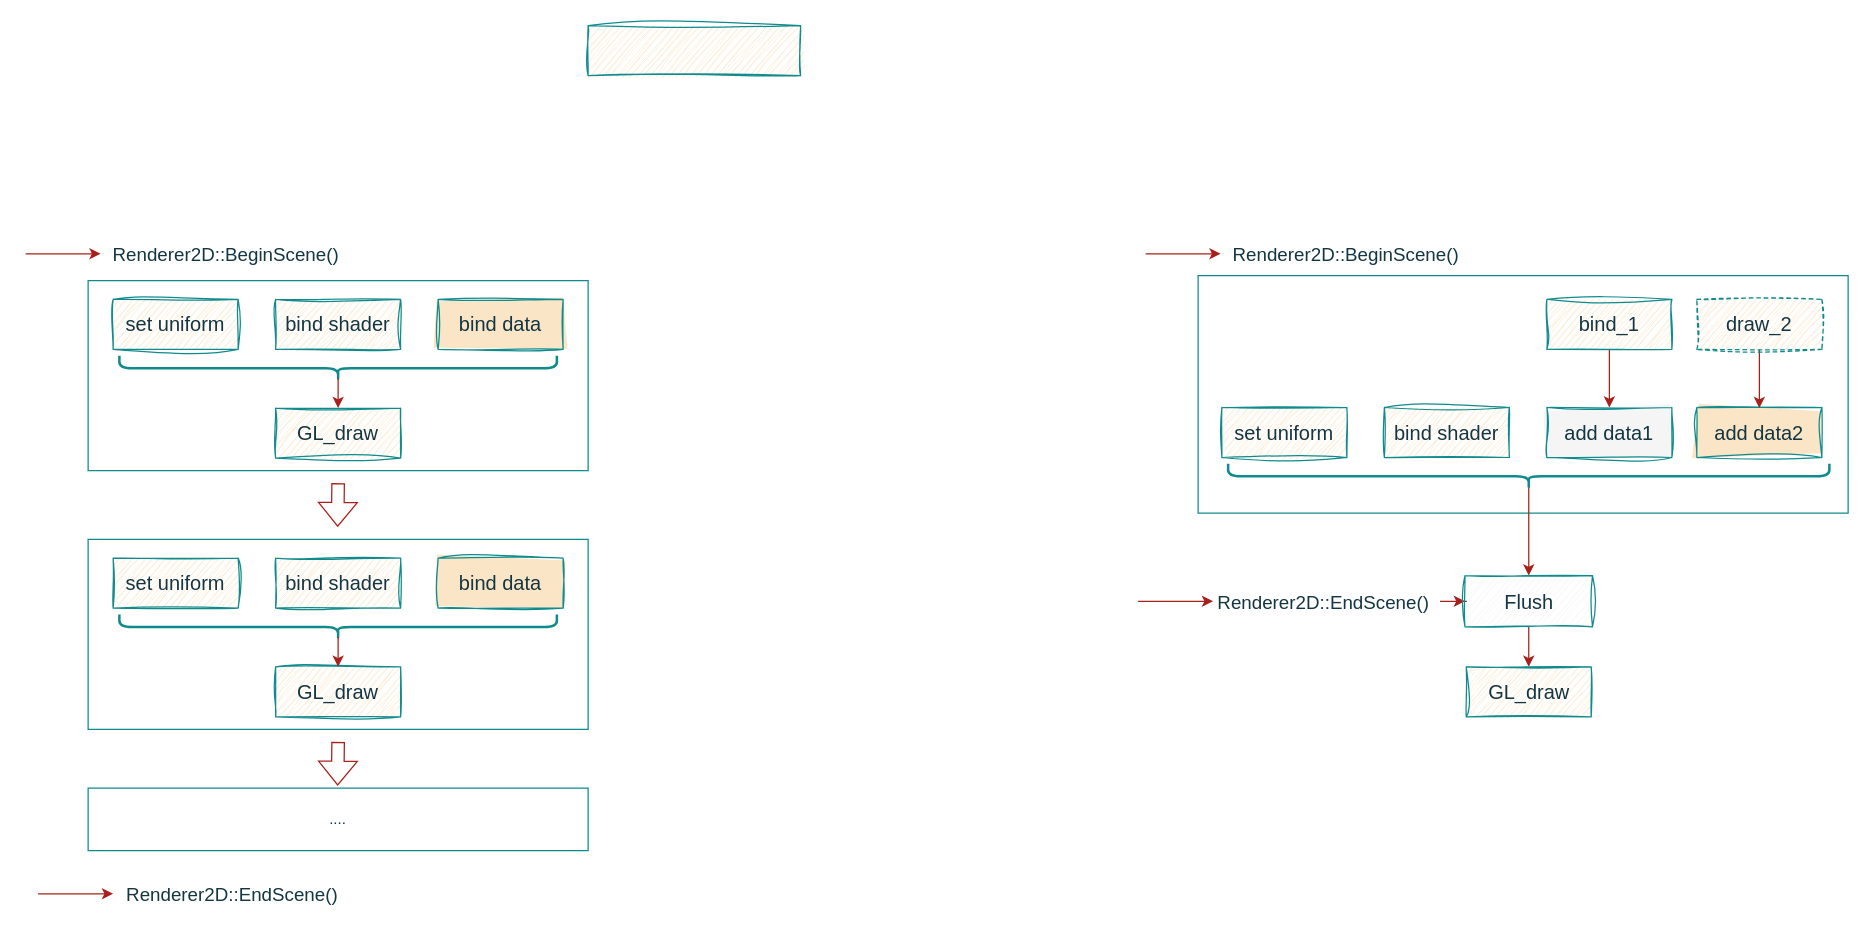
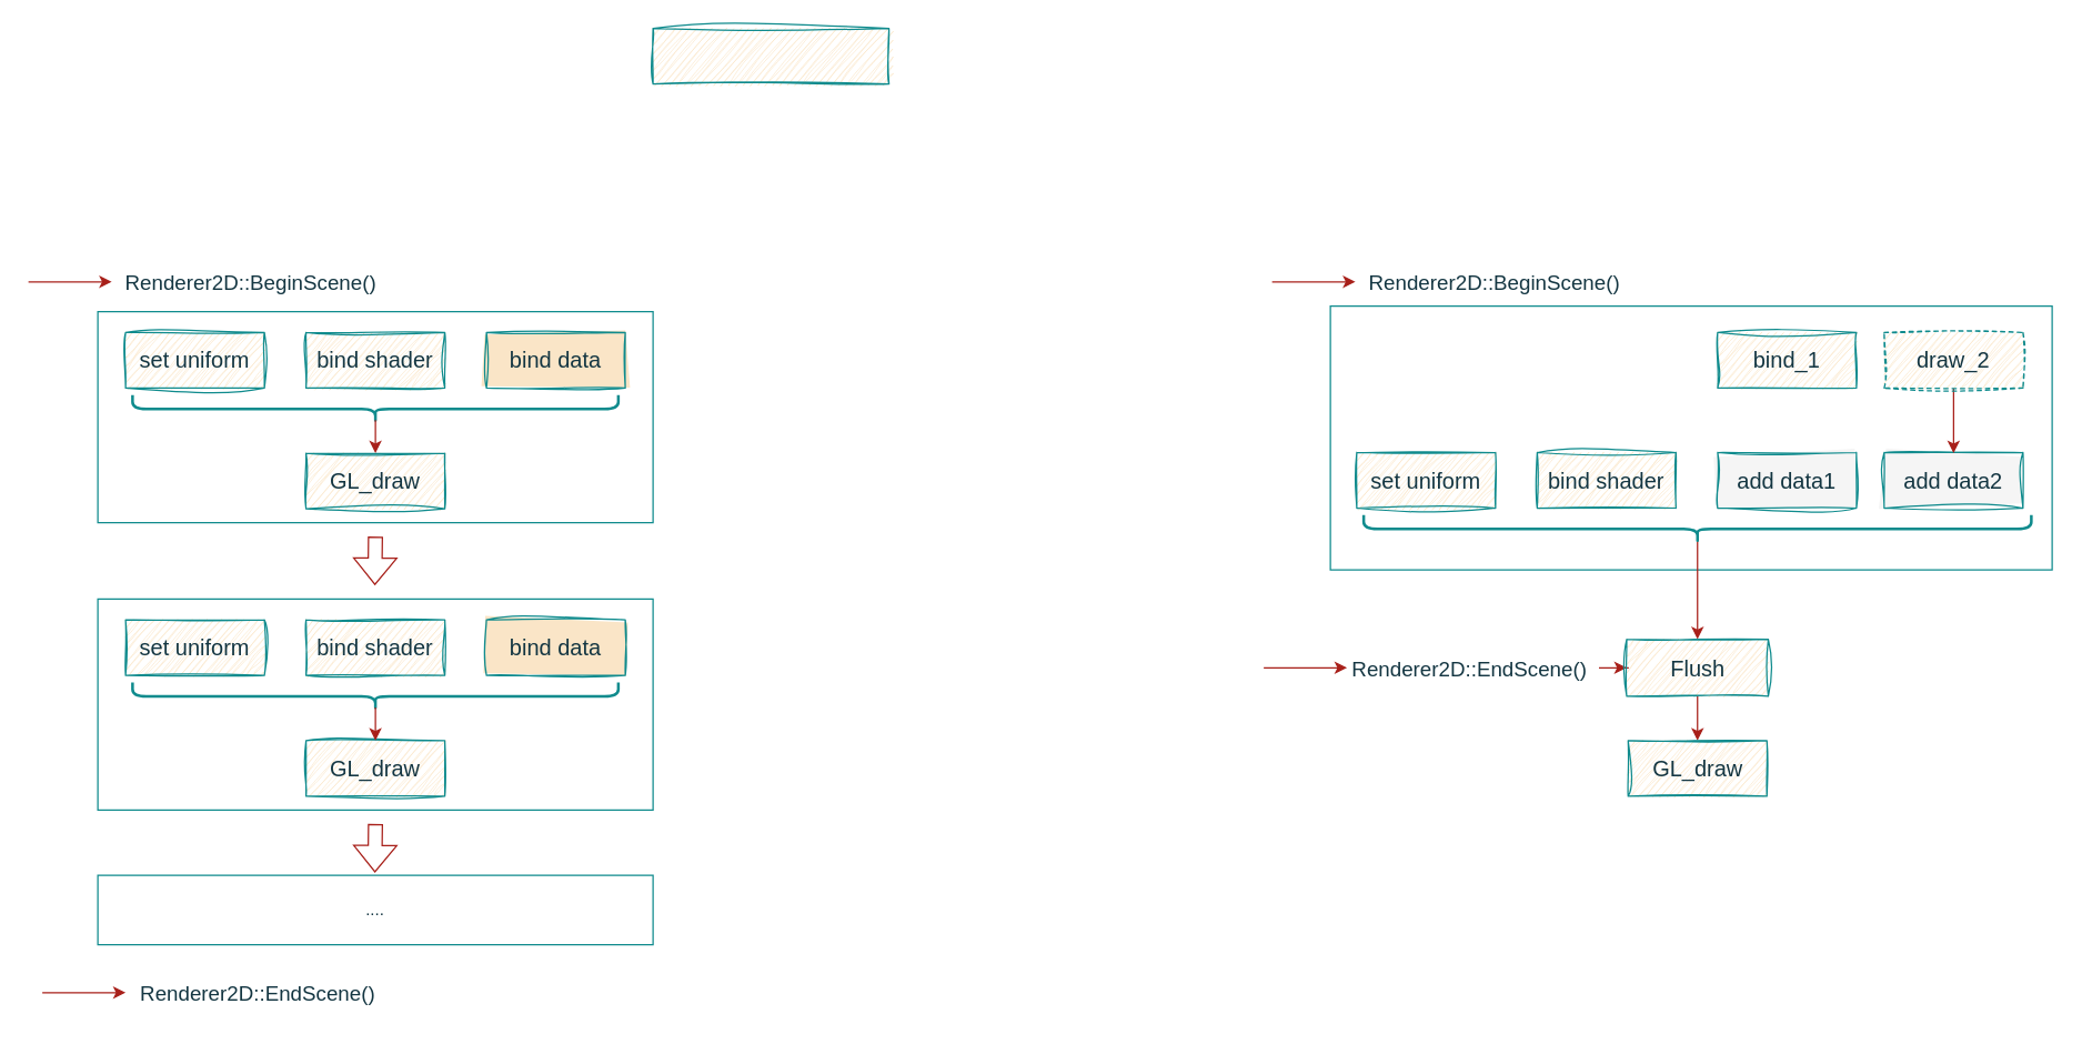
- <mxCell id="35" value="" style="edgeStyle=orthogonalEdgeStyle;rounded=0;orthogonalLoop=1;jettySize=auto;html=1;strokeColor=#A8201A;fontColor=#143642;fillColor=#FAE5C7;" edge="1" parent="1" source="36" target="33"><mxGeometry relative="1" as="geometry" /></mxCell>
- <mxCell id="37" value="add data2" style="rounded=0;whiteSpace=wrap;html=1;strokeColor=#0F8B8D;fontColor=#143642;fillColor=#FAE5C7;sketch=1;curveFitting=1;jiggle=2;fontSize=16;fillStyle=solid;" vertex="1" parent="1"><mxGeometry x="1357" y="325.5" width="100" height="40" as="geometry" /></mxCell>
+ <mxCell id="37" value="add data2" style="rounded=0;whiteSpace=wrap;html=1;strokeColor=#0F8B8D;fontColor=#143642;fillColor=#f5f5f5;sketch=1;curveFitting=1;jiggle=2;fontSize=16;fillStyle=solid;" vertex="1" parent="1"><mxGeometry x="1357" y="325.5" width="100" height="40" as="geometry" /></mxCell>
- <mxCell id="41" value="Flush" style="whiteSpace=wrap;html=1;strokeColor=#0F8B8D;fontColor=#143642;fillColor=#f5f5f5;sketch=1;curveFitting=1;jiggle=2;fontSize=16;" vertex="1" parent="1"><mxGeometry x="1171.5" y="460" width="102" height="41" as="geometry" /></mxCell>
+ <mxCell id="41" value="Flush" style="whiteSpace=wrap;html=1;strokeColor=#0F8B8D;fontColor=#143642;fillColor=#FAE5C7;sketch=1;curveFitting=1;jiggle=2;fontSize=16;" vertex="1" parent="1"><mxGeometry x="1171.5" y="460" width="102" height="41" as="geometry" /></mxCell>
